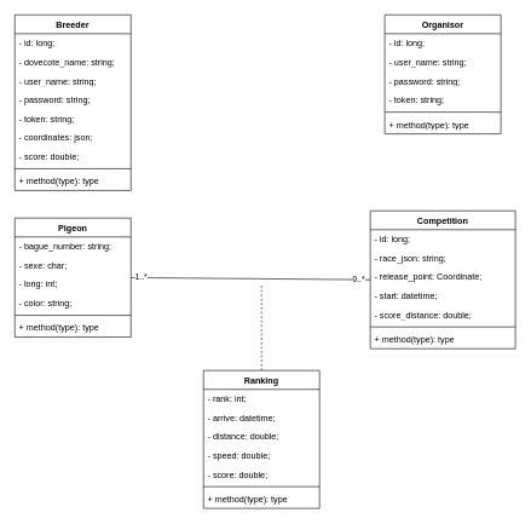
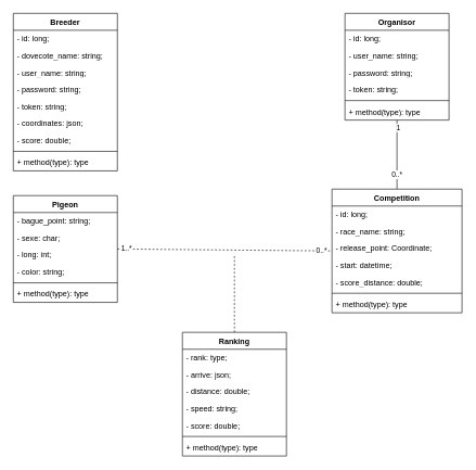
+ <mxCell id="22" style="rounded=0;orthogonalLoop=1;jettySize=auto;html=1;exitX=0.5;exitY=0;exitDx=0;exitDy=0;endArrow=none;endFill=0;" parent="1" source="25" target="42" edge="1"><mxGeometry relative="1" as="geometry" /></mxCell>
+ <mxCell id="23" value="1" style="edgeLabel;html=1;align=center;verticalAlign=middle;resizable=0;points=[];" parent="22" vertex="1" connectable="0"><mxGeometry x="0.768" y="-1" relative="1" as="geometry"><mxPoint y="-1" as="offset" /></mxGeometry></mxCell>
+ <mxCell id="24" value="0..*" style="edgeLabel;html=1;align=center;verticalAlign=middle;resizable=0;points=[];" parent="22" vertex="1" connectable="0"><mxGeometry x="-0.594" y="1" relative="1" as="geometry"><mxPoint y="-1" as="offset" /></mxGeometry></mxCell>
- <mxCell id="16" value="- bague_number: string;" style="text;strokeColor=none;fillColor=none;align=left;verticalAlign=top;spacingLeft=4;spacingRight=4;overflow=hidden;rotatable=0;points=[[0,0.5],[1,0.5]];portConstraint=eastwest;whiteSpace=wrap;html=1;" parent="15" vertex="1"><mxGeometry y="26" width="160" height="26" as="geometry" /></mxCell>
+ <mxCell id="16" value="- bague_point: string;" style="text;strokeColor=none;fillColor=none;align=left;verticalAlign=top;spacingLeft=4;spacingRight=4;overflow=hidden;rotatable=0;points=[[0,0.5],[1,0.5]];portConstraint=eastwest;whiteSpace=wrap;html=1;" parent="15" vertex="1"><mxGeometry y="26" width="160" height="26" as="geometry" /></mxCell>
- <mxCell id="27" value="- race_json: string;" style="text;strokeColor=none;fillColor=none;align=left;verticalAlign=top;spacingLeft=4;spacingRight=4;overflow=hidden;rotatable=0;points=[[0,0.5],[1,0.5]];portConstraint=eastwest;whiteSpace=wrap;html=1;" parent="25" vertex="1"><mxGeometry y="52" width="200" height="26" as="geometry" /></mxCell>
+ <mxCell id="27" value="- race_name: string;" style="text;strokeColor=none;fillColor=none;align=left;verticalAlign=top;spacingLeft=4;spacingRight=4;overflow=hidden;rotatable=0;points=[[0,0.5],[1,0.5]];portConstraint=eastwest;whiteSpace=wrap;html=1;" parent="25" vertex="1"><mxGeometry y="52" width="200" height="26" as="geometry" /></mxCell>
- <mxCell id="12" style="rounded=0;orthogonalLoop=1;jettySize=auto;html=1;exitX=1;exitY=0.5;exitDx=0;exitDy=0;entryX=0;entryY=0.5;entryDx=0;entryDy=0;endArrow=none;endFill=0;" parent="1" source="15" target="25" edge="1"><mxGeometry relative="1" as="geometry" /></mxCell>
+ <mxCell id="12" style="rounded=0;orthogonalLoop=1;jettySize=auto;html=1;exitX=1;exitY=0.5;exitDx=0;exitDy=0;entryX=0;entryY=0.5;entryDx=0;entryDy=0;endArrow=none;endFill=0;dashed=1;" parent="1" source="15" target="25" edge="1"><mxGeometry relative="1" as="geometry" /></mxCell>
- <mxCell id="35" value="- rank: int;" style="text;strokeColor=none;fillColor=none;align=left;verticalAlign=top;spacingLeft=4;spacingRight=4;overflow=hidden;rotatable=0;points=[[0,0.5],[1,0.5]];portConstraint=eastwest;whiteSpace=wrap;html=1;" parent="34" vertex="1"><mxGeometry y="26" width="160" height="26" as="geometry" /></mxCell>
+ <mxCell id="35" value="- rank: type;" style="text;strokeColor=none;fillColor=none;align=left;verticalAlign=top;spacingLeft=4;spacingRight=4;overflow=hidden;rotatable=0;points=[[0,0.5],[1,0.5]];portConstraint=eastwest;whiteSpace=wrap;html=1;" parent="34" vertex="1"><mxGeometry y="26" width="160" height="26" as="geometry" /></mxCell>
- <mxCell id="36" value="- arrive: datetime;" style="text;strokeColor=none;fillColor=none;align=left;verticalAlign=top;spacingLeft=4;spacingRight=4;overflow=hidden;rotatable=0;points=[[0,0.5],[1,0.5]];portConstraint=eastwest;whiteSpace=wrap;html=1;" parent="34" vertex="1"><mxGeometry y="52" width="160" height="26" as="geometry" /></mxCell>
+ <mxCell id="36" value="- arrive: json;" style="text;strokeColor=none;fillColor=none;align=left;verticalAlign=top;spacingLeft=4;spacingRight=4;overflow=hidden;rotatable=0;points=[[0,0.5],[1,0.5]];portConstraint=eastwest;whiteSpace=wrap;html=1;" parent="34" vertex="1"><mxGeometry y="52" width="160" height="26" as="geometry" /></mxCell>
- <mxCell id="38" value="- speed: double;" style="text;strokeColor=none;fillColor=none;align=left;verticalAlign=top;spacingLeft=4;spacingRight=4;overflow=hidden;rotatable=0;points=[[0,0.5],[1,0.5]];portConstraint=eastwest;whiteSpace=wrap;html=1;" parent="34" vertex="1"><mxGeometry y="104" width="160" height="26" as="geometry" /></mxCell>
+ <mxCell id="38" value="- speed: string;" style="text;strokeColor=none;fillColor=none;align=left;verticalAlign=top;spacingLeft=4;spacingRight=4;overflow=hidden;rotatable=0;points=[[0,0.5],[1,0.5]];portConstraint=eastwest;whiteSpace=wrap;html=1;" parent="34" vertex="1"><mxGeometry y="104" width="160" height="26" as="geometry" /></mxCell>
